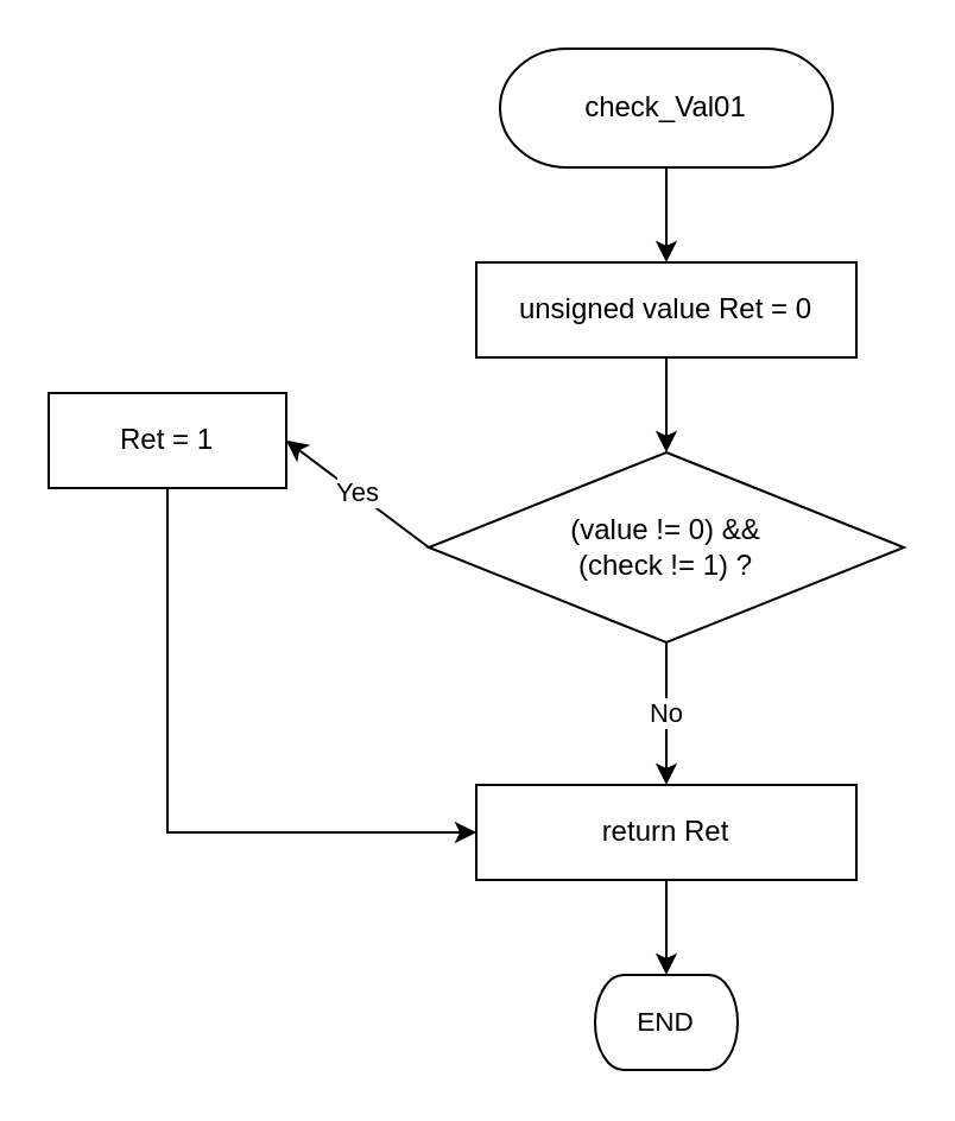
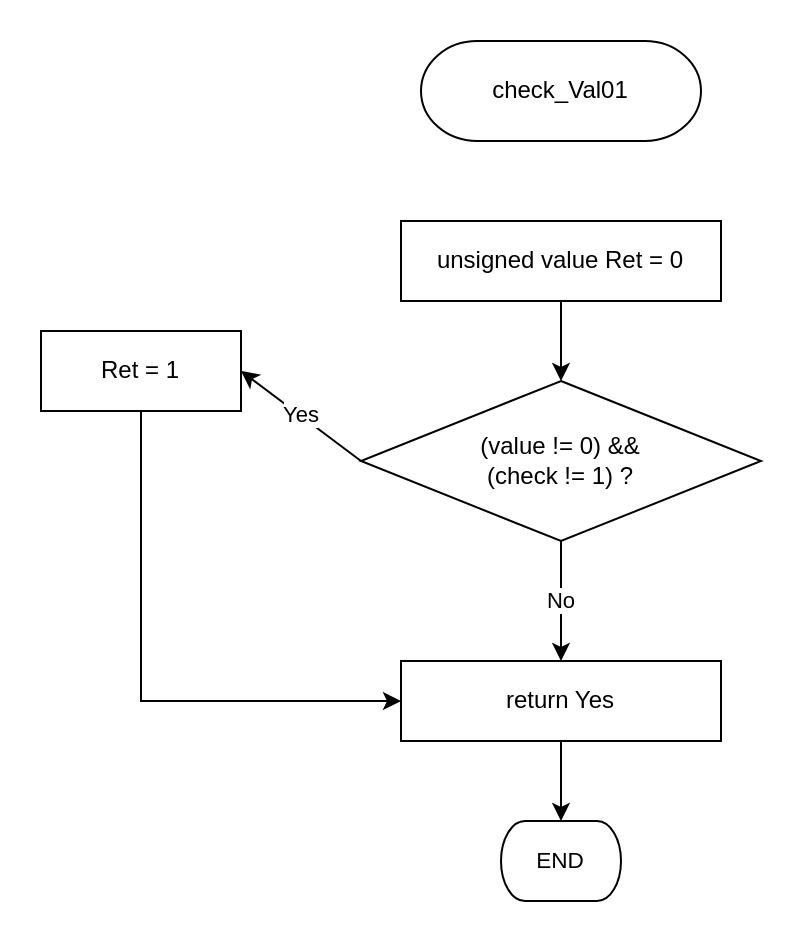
- <mxCell id="8" value="" style="endArrow=classic;html=1;rounded=0;exitX=0.5;exitY=1;exitDx=0;exitDy=0;exitPerimeter=0;entryX=0.5;entryY=0;entryDx=0;entryDy=0;" parent="1" source="2" target="3" edge="1"><mxGeometry width="50" height="50" relative="1" as="geometry"><mxPoint x="280" y="70" as="sourcePoint" /><mxPoint x="280" y="110" as="targetPoint" /></mxGeometry></mxCell>
- <mxCell id="6" value="return Ret" style="rounded=0;whiteSpace=wrap;html=1;strokeWidth=1;fontStyle=0;fillColor=none;strokeColor=#000000;" parent="1" vertex="1"><mxGeometry x="200" y="330" width="160" height="40" as="geometry" /></mxCell>
+ <mxCell id="6" value="return Yes" style="rounded=0;whiteSpace=wrap;html=1;strokeWidth=1;fontStyle=0;fillColor=none;strokeColor=#000000;" parent="1" vertex="1"><mxGeometry x="200" y="330" width="160" height="40" as="geometry" /></mxCell>
